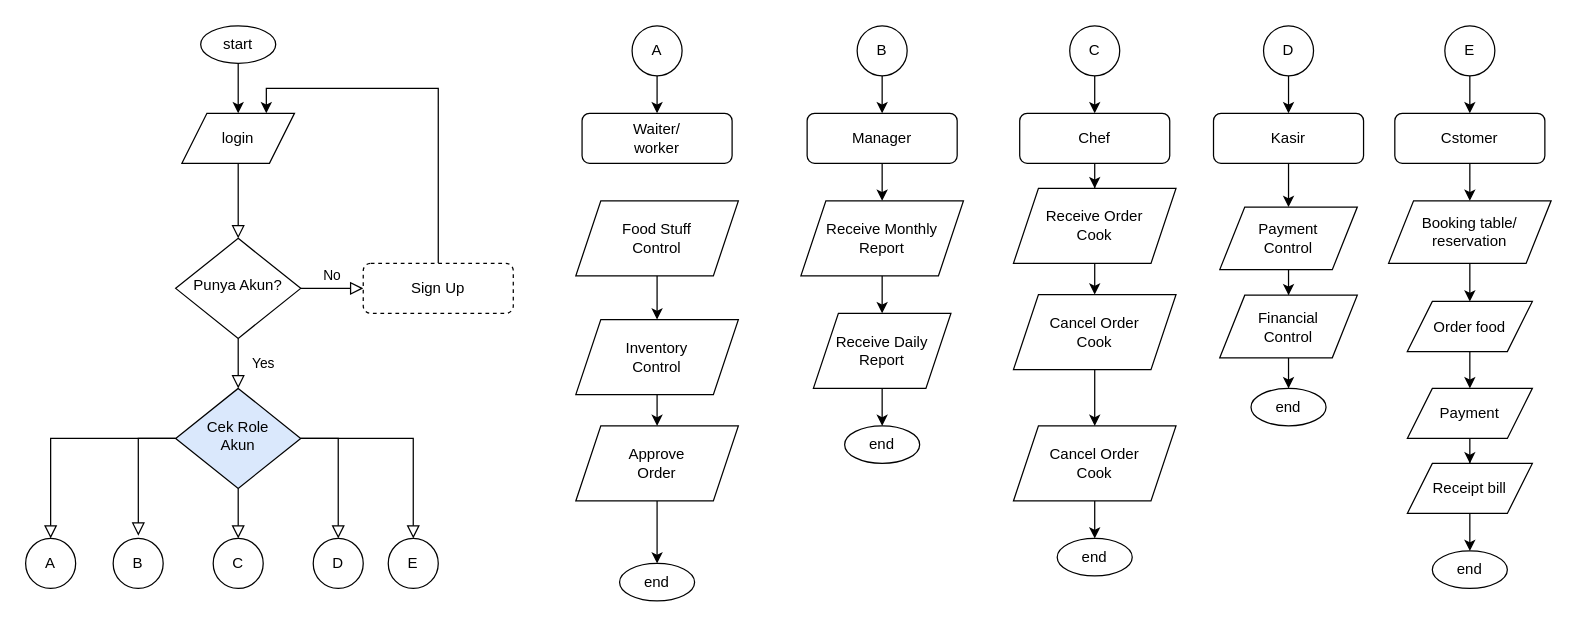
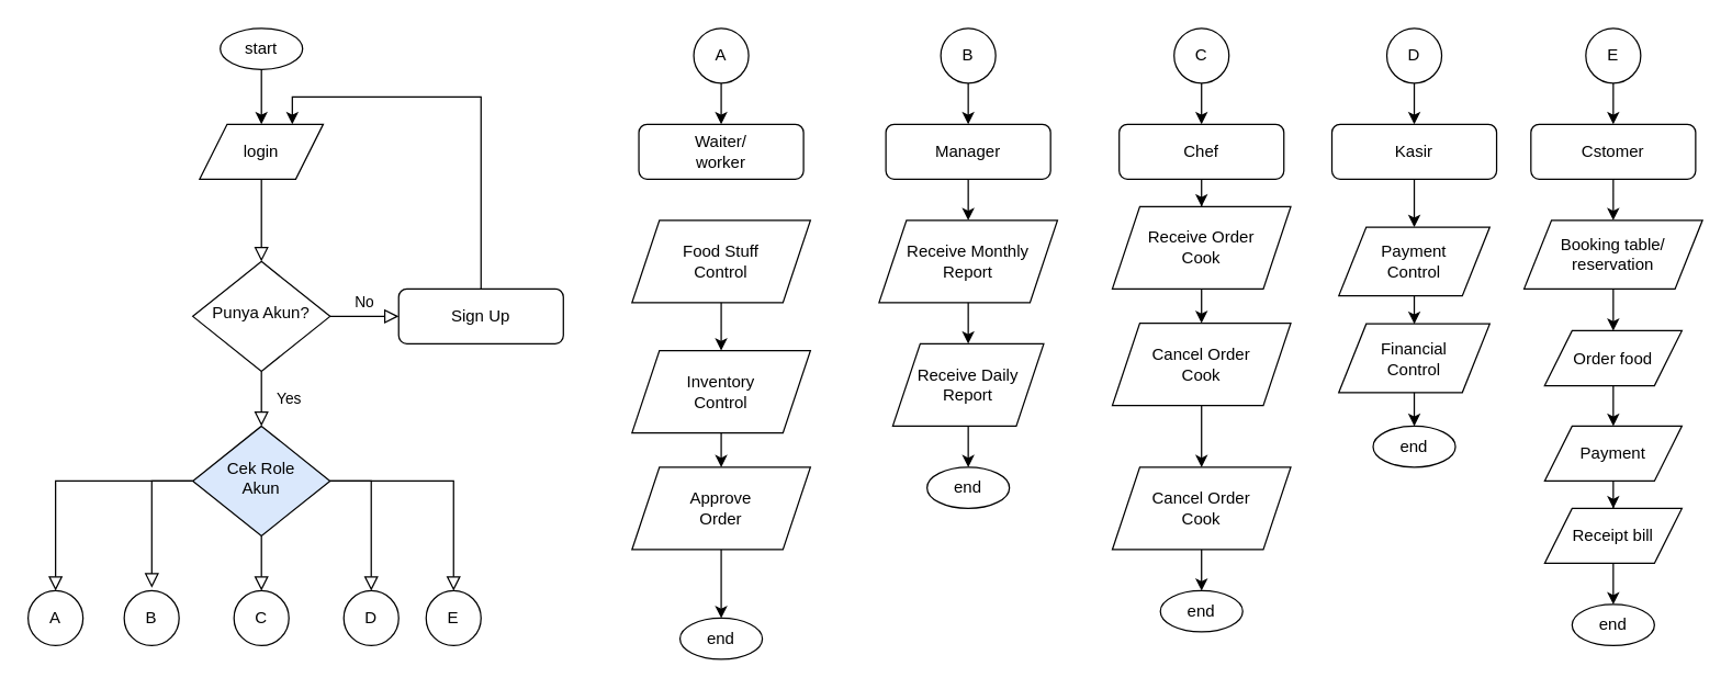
- <mxCell id="7" value="Sign Up" style="rounded=1;whiteSpace=wrap;html=1;fontSize=12;glass=0;strokeWidth=1;shadow=0;dashed=1;" parent="1" vertex="1"><mxGeometry x="290" y="210" width="120" height="40" as="geometry" /></mxCell>
+ <mxCell id="7" value="Sign Up" style="rounded=1;whiteSpace=wrap;html=1;fontSize=12;glass=0;strokeWidth=1;shadow=0;" parent="1" vertex="1"><mxGeometry x="290" y="210" width="120" height="40" as="geometry" /></mxCell>
